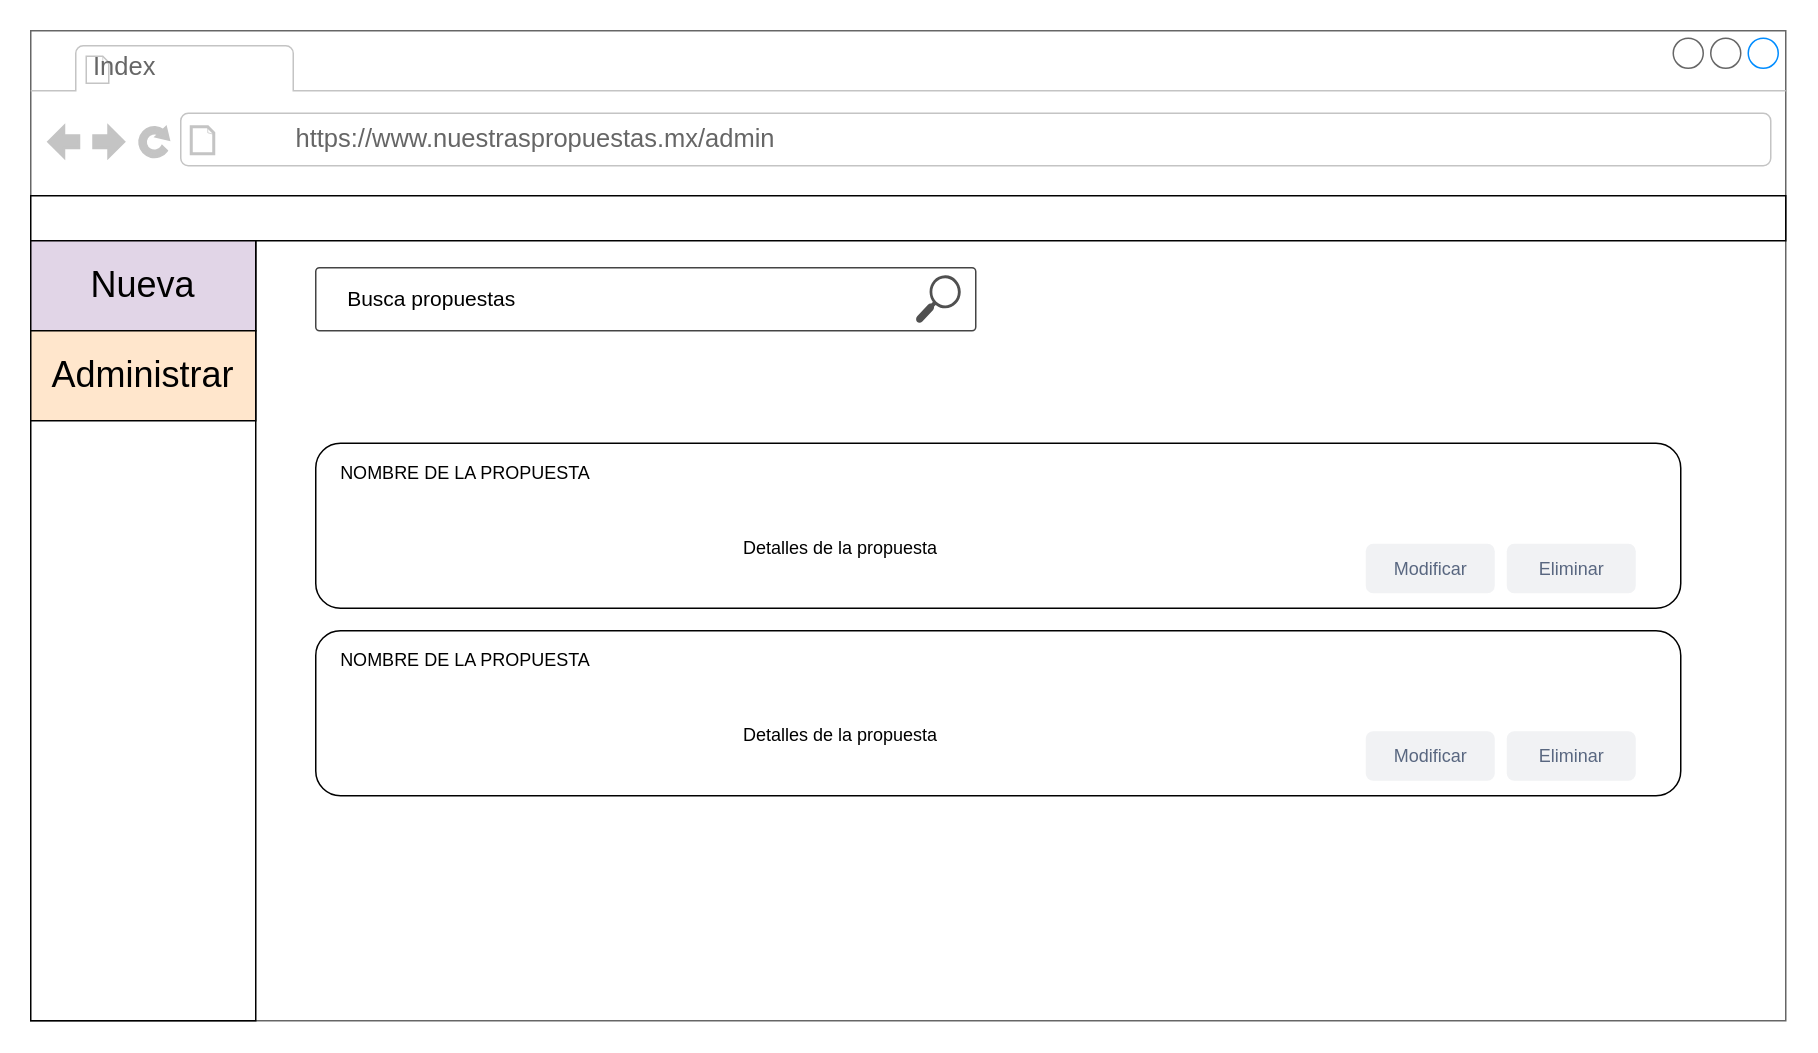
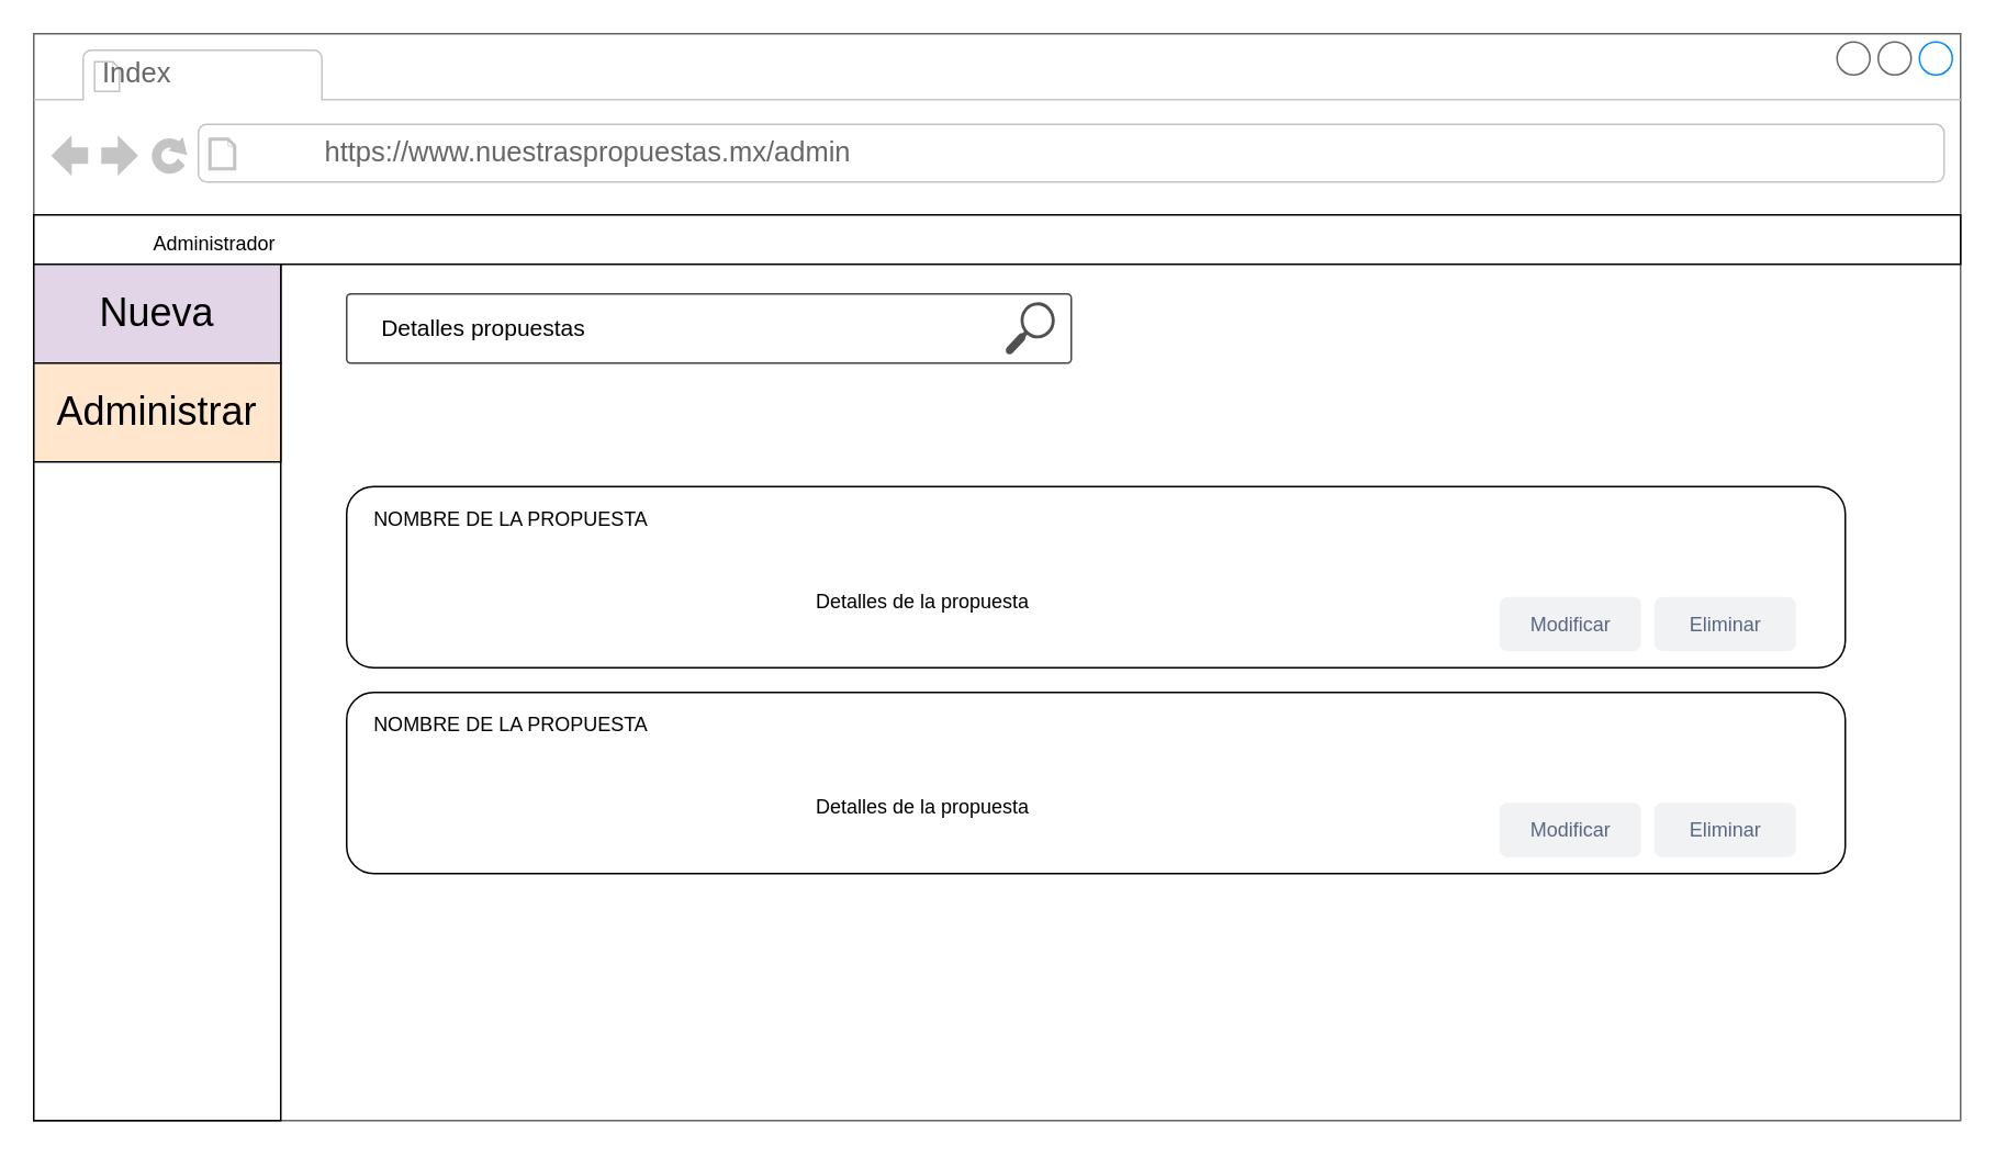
+ <mxCell id="6" value="Administrador" style="text;html=1;strokeColor=none;fillColor=none;align=center;verticalAlign=middle;whiteSpace=wrap;rounded=0;" parent="2" vertex="1"><mxGeometry x="30" y="115" width="160" height="25" as="geometry" /></mxCell>
- <mxCell id="14" value="&lt;font style=&quot;font-size: 14px&quot;&gt;&amp;nbsp; &amp;nbsp; &amp;nbsp;Busca propuestas&lt;/font&gt;" style="strokeWidth=1;html=1;shadow=0;dashed=0;shape=mxgraph.ios.iTextInput;strokeColor=#444444;buttonText=;fontSize=8;whiteSpace=wrap;align=left;" vertex="1" parent="2"><mxGeometry x="190" y="158" width="440" height="42" as="geometry" /></mxCell>
+ <mxCell id="14" value="&lt;font style=&quot;font-size: 14px&quot;&gt;&amp;nbsp; &amp;nbsp; &amp;nbsp;Detalles propuestas&lt;/font&gt;" style="strokeWidth=1;html=1;shadow=0;dashed=0;shape=mxgraph.ios.iTextInput;strokeColor=#444444;buttonText=;fontSize=8;whiteSpace=wrap;align=left;" vertex="1" parent="2"><mxGeometry x="190" y="158" width="440" height="42" as="geometry" /></mxCell>
